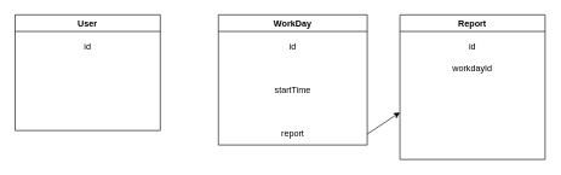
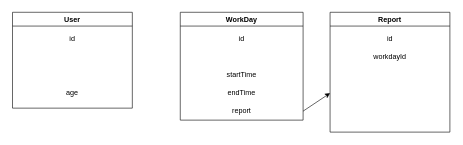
+ <mxCell id="4" value="age" style="text;html=1;strokeColor=none;fillColor=none;align=center;verticalAlign=middle;whiteSpace=wrap;rounded=0;" parent="2" vertex="1"><mxGeometry y="120" width="200" height="30" as="geometry" /></mxCell>
+ <mxCell id="8" value="endTime" style="text;html=1;strokeColor=none;fillColor=none;align=center;verticalAlign=middle;whiteSpace=wrap;rounded=0;" parent="5" vertex="1"><mxGeometry y="120" width="205" height="30" as="geometry" /></mxCell>
